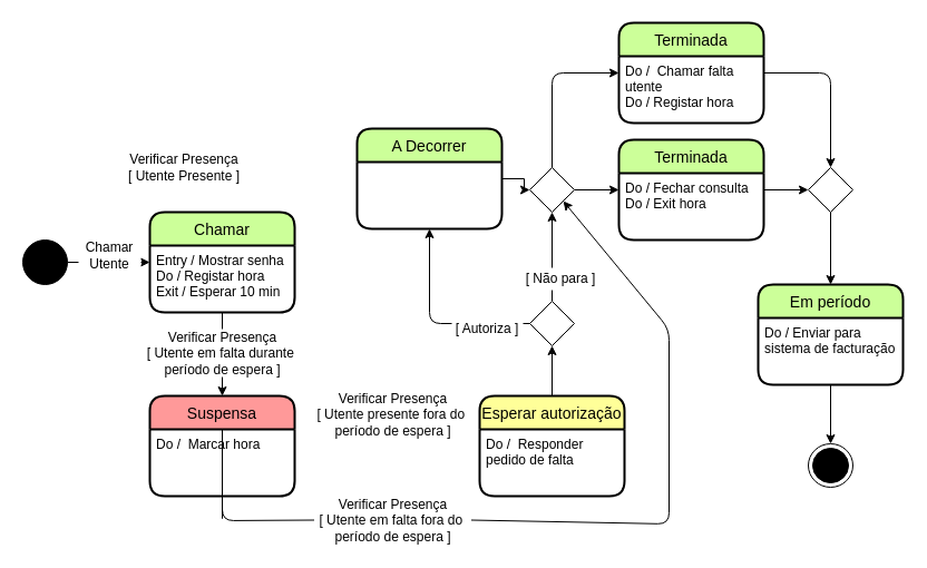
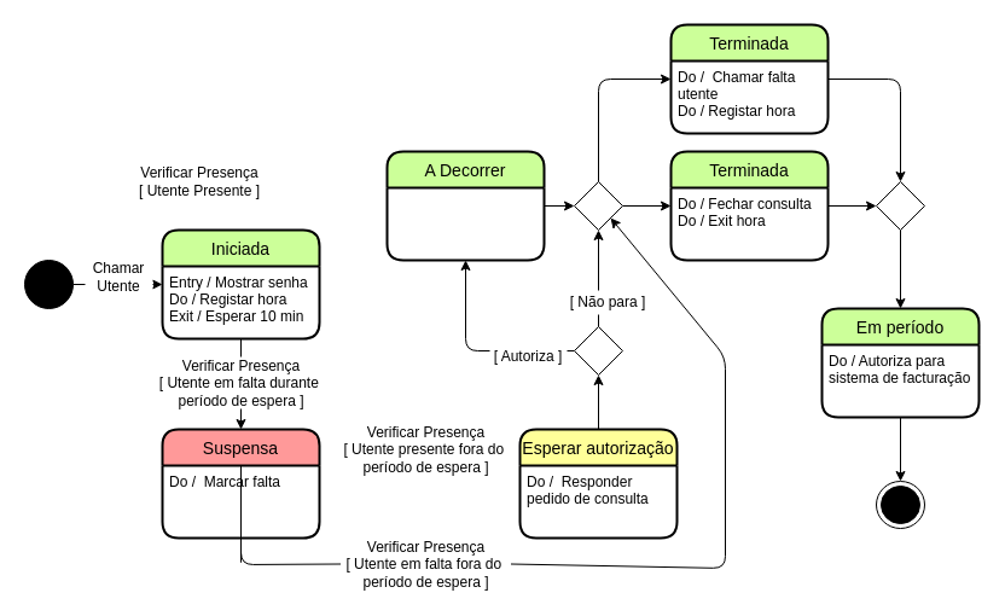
- <mxCell id="8" value="A Decorrer" style="swimlane;childLayout=stackLayout;horizontal=1;startSize=30;horizontalStack=0;rounded=1;fontSize=14;fontStyle=0;strokeWidth=2;resizeParent=0;resizeLast=1;shadow=0;dashed=0;align=center;fillColor=#CCFF99;" parent="1" vertex="1"><mxGeometry x="320" y="115" width="130" height="90" as="geometry"><mxRectangle x="260" y="75" width="120" height="30" as="alternateBounds" /></mxGeometry></mxCell>
+ <mxCell id="8" value="A Decorrer" style="swimlane;childLayout=stackLayout;horizontal=1;startSize=30;horizontalStack=0;rounded=1;fontSize=14;fontStyle=0;strokeWidth=2;resizeParent=0;resizeLast=1;shadow=0;dashed=0;align=center;fillColor=#CCFF99;" parent="1" vertex="1"><mxGeometry x="320" y="125" width="130" height="90" as="geometry"><mxRectangle x="260" y="75" width="120" height="30" as="alternateBounds" /></mxGeometry></mxCell>
- <mxCell id="2" value="Chamar" style="swimlane;childLayout=stackLayout;horizontal=1;startSize=30;horizontalStack=0;rounded=1;fontSize=14;fontStyle=0;strokeWidth=2;resizeParent=0;resizeLast=1;shadow=0;dashed=0;align=center;fillColor=#CCFF99;" parent="1" vertex="1"><mxGeometry x="134" y="190" width="130" height="90" as="geometry"><mxRectangle x="260" y="75" width="120" height="30" as="alternateBounds" /></mxGeometry></mxCell>
+ <mxCell id="2" value="Iniciada" style="swimlane;childLayout=stackLayout;horizontal=1;startSize=30;horizontalStack=0;rounded=1;fontSize=14;fontStyle=0;strokeWidth=2;resizeParent=0;resizeLast=1;shadow=0;dashed=0;align=center;fillColor=#CCFF99;" parent="1" vertex="1"><mxGeometry x="134" y="190" width="130" height="90" as="geometry"><mxRectangle x="260" y="75" width="120" height="30" as="alternateBounds" /></mxGeometry></mxCell>
- <mxCell id="33" value="Do / Enviar para&#10;sistema de facturação " style="align=left;strokeColor=none;fillColor=none;spacingLeft=4;fontSize=12;verticalAlign=top;resizable=0;rotatable=0;part=1;" parent="32" vertex="1"><mxGeometry y="30" width="130" height="60" as="geometry" /></mxCell>
+ <mxCell id="33" value="Do / Autoriza para&#10;sistema de facturação " style="align=left;strokeColor=none;fillColor=none;spacingLeft=4;fontSize=12;verticalAlign=top;resizable=0;rotatable=0;part=1;" parent="32" vertex="1"><mxGeometry y="30" width="130" height="60" as="geometry" /></mxCell>
- <mxCell id="14" value="Do /  Marcar hora" style="align=left;strokeColor=none;fillColor=none;spacingLeft=4;fontSize=12;verticalAlign=top;resizable=0;rotatable=0;part=1;" parent="13" vertex="1"><mxGeometry y="30" width="130" height="60" as="geometry" /></mxCell>
+ <mxCell id="14" value="Do /  Marcar falta" style="align=left;strokeColor=none;fillColor=none;spacingLeft=4;fontSize=12;verticalAlign=top;resizable=0;rotatable=0;part=1;" parent="13" vertex="1"><mxGeometry y="30" width="130" height="60" as="geometry" /></mxCell>
- <mxCell id="29" value="Do /  Responder&#10;pedido de falta" style="align=left;strokeColor=none;fillColor=none;spacingLeft=4;fontSize=12;verticalAlign=top;resizable=0;rotatable=0;part=1;" parent="28" vertex="1"><mxGeometry y="30" width="130" height="60" as="geometry" /></mxCell>
+ <mxCell id="29" value="Do /  Responder&#10;pedido de consulta" style="align=left;strokeColor=none;fillColor=none;spacingLeft=4;fontSize=12;verticalAlign=top;resizable=0;rotatable=0;part=1;" parent="28" vertex="1"><mxGeometry y="30" width="130" height="60" as="geometry" /></mxCell>
